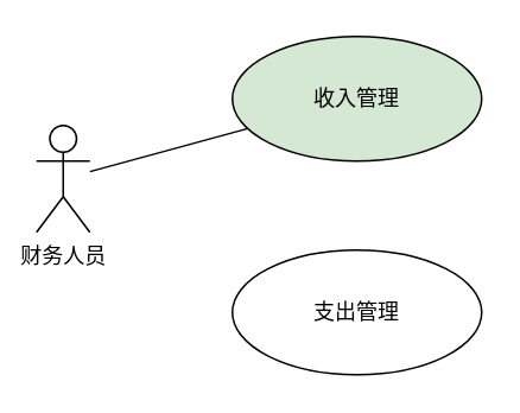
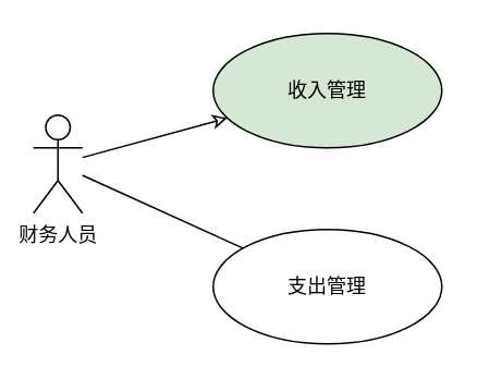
- <mxCell id="2" style="edgeStyle=none;html=1;endArrow=none;endFill=0;" parent="1" source="4" target="5" edge="1"><mxGeometry relative="1" as="geometry" /></mxCell>
+ <mxCell id="2" style="edgeStyle=none;html=1;endArrow=classic;endFill=0;" parent="1" source="4" target="5" edge="1"><mxGeometry relative="1" as="geometry" /></mxCell>
+ <mxCell id="3" style="edgeStyle=none;html=1;endArrow=none;endFill=0;" parent="1" source="4" target="6" edge="1"><mxGeometry relative="1" as="geometry" /></mxCell>
